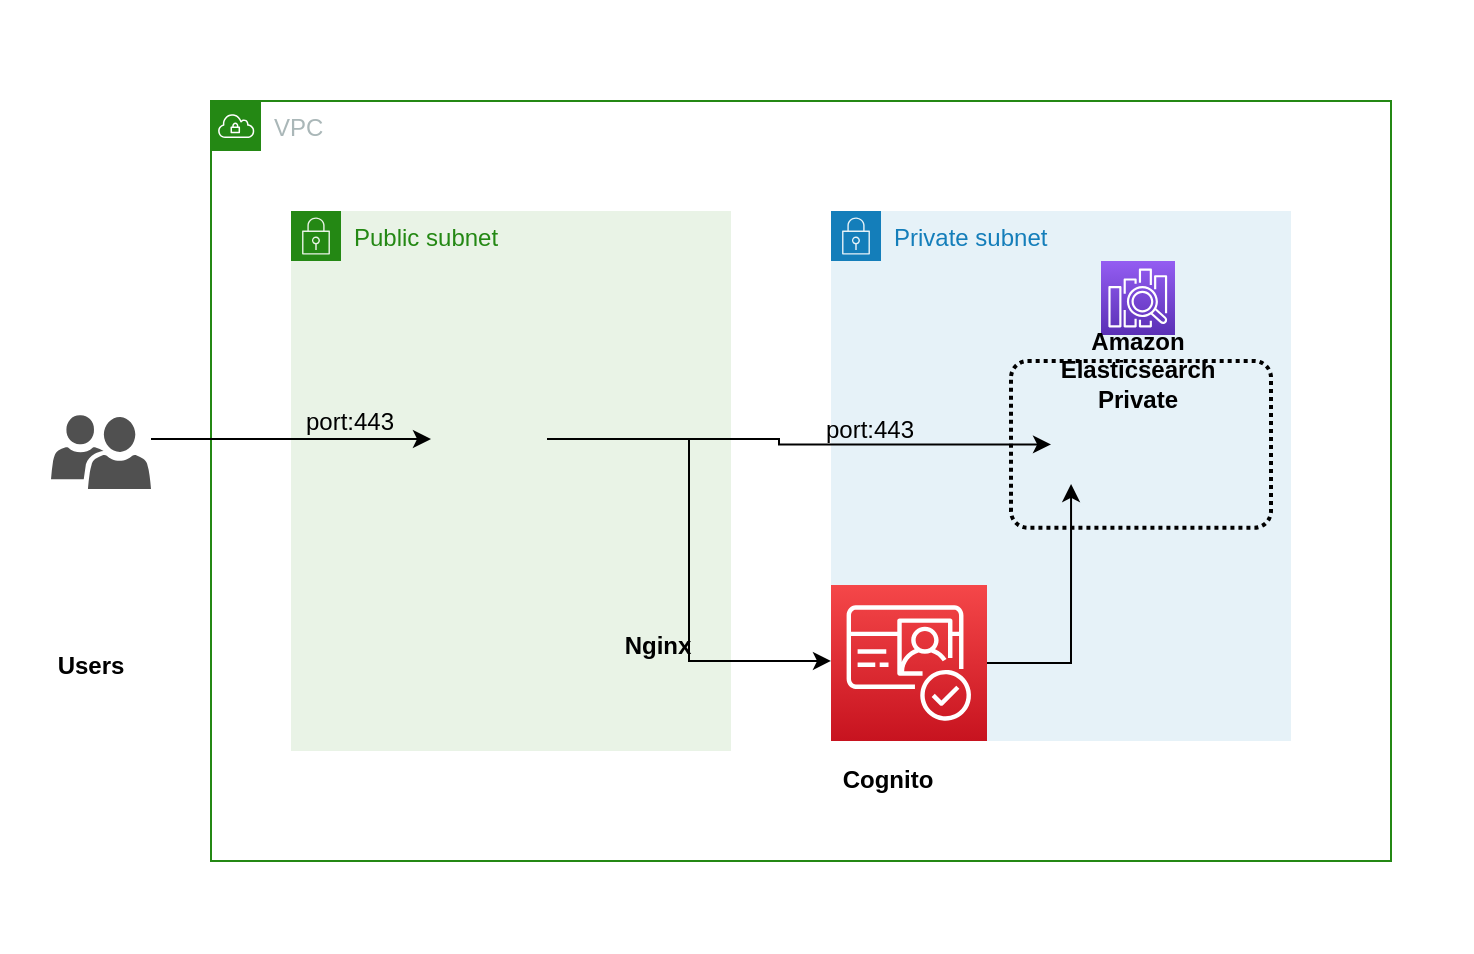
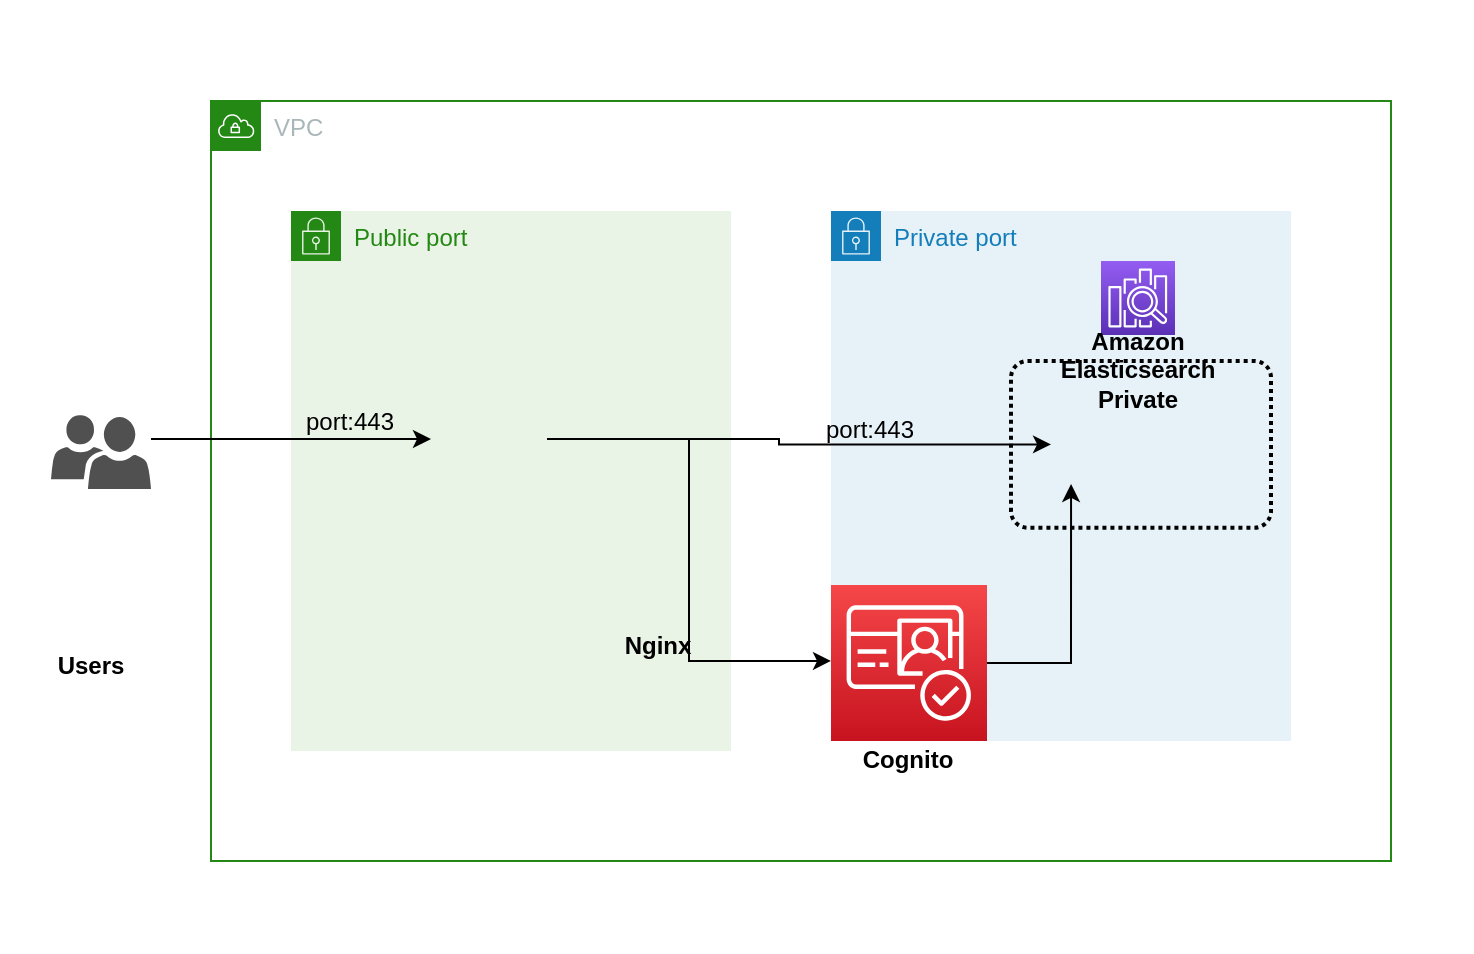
- <mxCell id="3" value="Public subnet" style="points=[[0,0],[0.25,0],[0.5,0],[0.75,0],[1,0],[1,0.25],[1,0.5],[1,0.75],[1,1],[0.75,1],[0.5,1],[0.25,1],[0,1],[0,0.75],[0,0.5],[0,0.25]];outlineConnect=0;gradientColor=none;html=1;whiteSpace=wrap;fontSize=12;fontStyle=0;shape=mxgraph.aws4.group;grIcon=mxgraph.aws4.group_security_group;grStroke=0;strokeColor=#248814;fillColor=#E9F3E6;verticalAlign=top;align=left;spacingLeft=30;fontColor=#248814;dashed=0;" vertex="1" parent="1"><mxGeometry x="145" y="105" width="220" height="270" as="geometry" /></mxCell>
+ <mxCell id="3" value="Public port" style="points=[[0,0],[0.25,0],[0.5,0],[0.75,0],[1,0],[1,0.25],[1,0.5],[1,0.75],[1,1],[0.75,1],[0.5,1],[0.25,1],[0,1],[0,0.75],[0,0.5],[0,0.25]];outlineConnect=0;gradientColor=none;html=1;whiteSpace=wrap;fontSize=12;fontStyle=0;shape=mxgraph.aws4.group;grIcon=mxgraph.aws4.group_security_group;grStroke=0;strokeColor=#248814;fillColor=#E9F3E6;verticalAlign=top;align=left;spacingLeft=30;fontColor=#248814;dashed=0;" vertex="1" parent="1"><mxGeometry x="145" y="105" width="220" height="270" as="geometry" /></mxCell>
- <mxCell id="4" value="Private subnet" style="points=[[0,0],[0.25,0],[0.5,0],[0.75,0],[1,0],[1,0.25],[1,0.5],[1,0.75],[1,1],[0.75,1],[0.5,1],[0.25,1],[0,1],[0,0.75],[0,0.5],[0,0.25]];outlineConnect=0;gradientColor=none;html=1;whiteSpace=wrap;fontSize=12;fontStyle=0;shape=mxgraph.aws4.group;grIcon=mxgraph.aws4.group_security_group;grStroke=0;strokeColor=#147EBA;fillColor=#E6F2F8;verticalAlign=top;align=left;spacingLeft=30;fontColor=#147EBA;dashed=0;" vertex="1" parent="1"><mxGeometry x="415" y="105" width="230" height="265" as="geometry" /></mxCell>
+ <mxCell id="4" value="Private port" style="points=[[0,0],[0.25,0],[0.5,0],[0.75,0],[1,0],[1,0.25],[1,0.5],[1,0.75],[1,1],[0.75,1],[0.5,1],[0.25,1],[0,1],[0,0.75],[0,0.5],[0,0.25]];outlineConnect=0;gradientColor=none;html=1;whiteSpace=wrap;fontSize=12;fontStyle=0;shape=mxgraph.aws4.group;grIcon=mxgraph.aws4.group_security_group;grStroke=0;strokeColor=#147EBA;fillColor=#E6F2F8;verticalAlign=top;align=left;spacingLeft=30;fontColor=#147EBA;dashed=0;" vertex="1" parent="1"><mxGeometry x="415" y="105" width="230" height="265" as="geometry" /></mxCell>
- <mxCell id="11" value="&lt;b&gt;Cognito&lt;/b&gt;" style="text;html=1;strokeColor=none;fillColor=none;align=center;verticalAlign=middle;whiteSpace=wrap;rounded=0;" vertex="1" parent="1"><mxGeometry x="424" y="380" width="40" height="20" as="geometry" /></mxCell>
+ <mxCell id="11" value="&lt;b&gt;Cognito&lt;/b&gt;" style="text;html=1;strokeColor=none;fillColor=none;align=center;verticalAlign=middle;whiteSpace=wrap;rounded=0;" vertex="1" parent="1"><mxGeometry x="434" y="370" width="40" height="20" as="geometry" /></mxCell>
